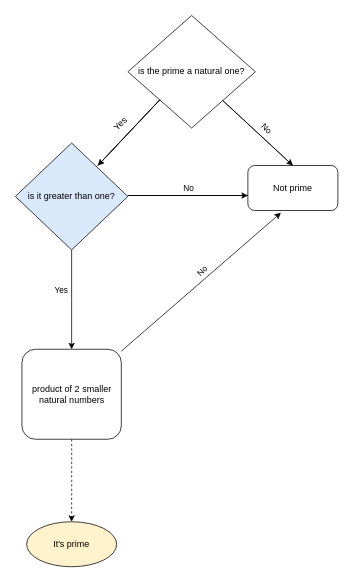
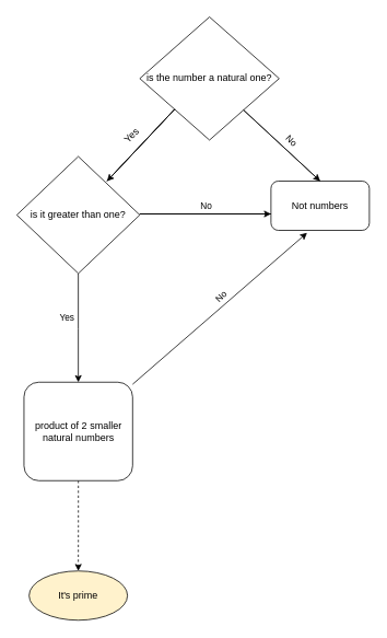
- <mxCell id="2" value="is the prime a natural one?" style="rhombus;whiteSpace=wrap;html=1;" vertex="1" parent="1"><mxGeometry x="170" y="20" width="170" height="150" as="geometry" /></mxCell>
+ <mxCell id="2" value="is the number a natural one?" style="rhombus;whiteSpace=wrap;html=1;" vertex="1" parent="1"><mxGeometry x="170" y="20" width="170" height="150" as="geometry" /></mxCell>
- <mxCell id="7" value="Not prime" style="rounded=1;whiteSpace=wrap;html=1;" vertex="1" parent="1"><mxGeometry x="330" y="220" width="120" height="60" as="geometry" /></mxCell>
+ <mxCell id="7" value="Not numbers" style="rounded=1;whiteSpace=wrap;html=1;" vertex="1" parent="1"><mxGeometry x="330" y="220" width="120" height="60" as="geometry" /></mxCell>
- <mxCell id="5" value="is it greater than one?" style="rhombus;whiteSpace=wrap;html=1;fillColor=#dae8fc;" vertex="1" parent="1"><mxGeometry x="20" y="190" width="150" height="142.5" as="geometry" /></mxCell>
+ <mxCell id="5" value="is it greater than one?" style="rhombus;whiteSpace=wrap;html=1;" vertex="1" parent="1"><mxGeometry x="20" y="190" width="150" height="142.5" as="geometry" /></mxCell>
